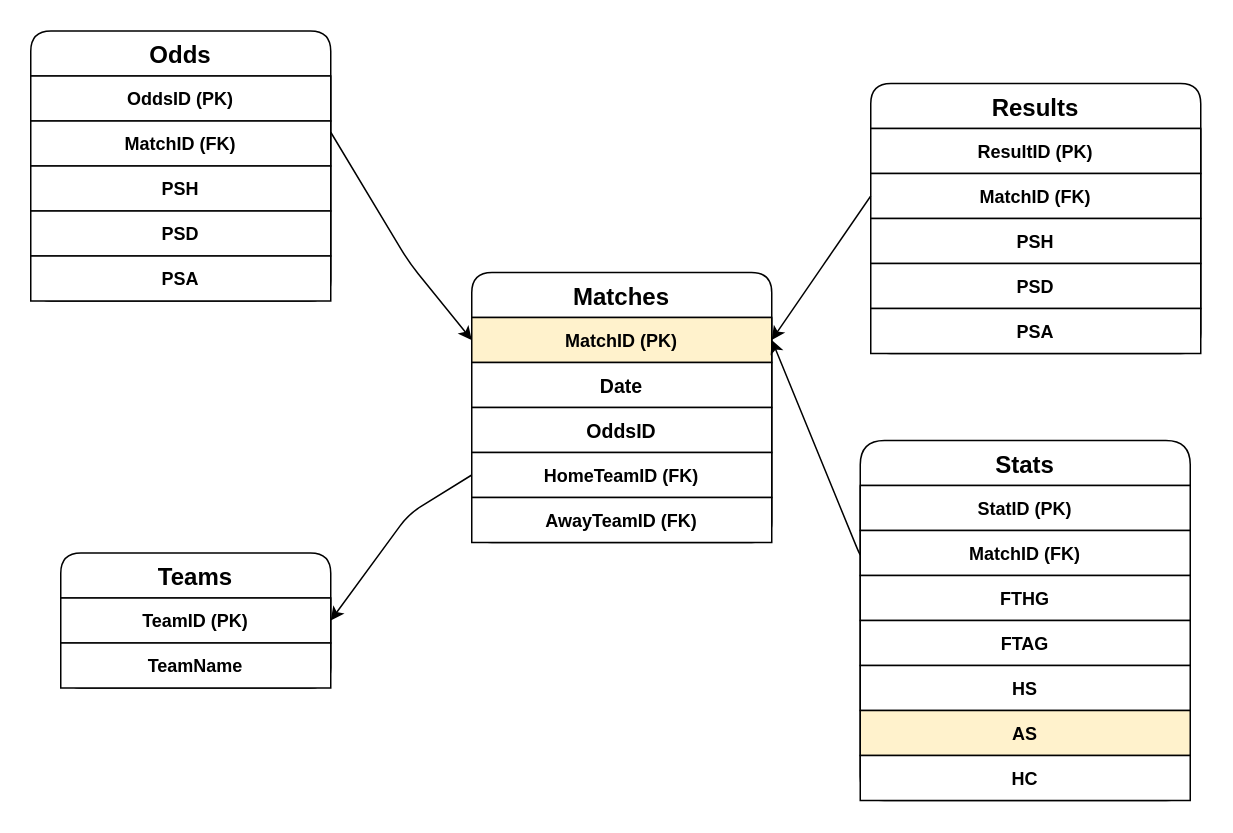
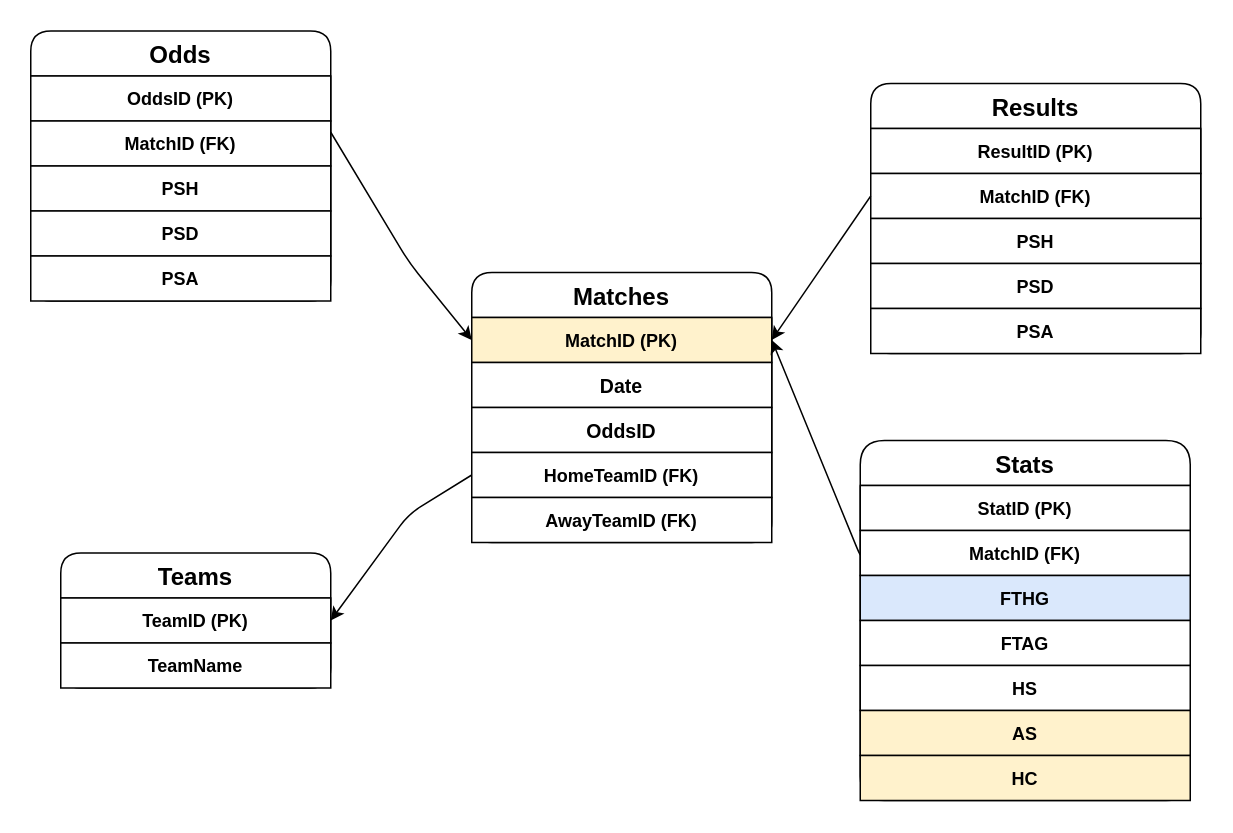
- <mxCell id="14" value="FTHG" style="fontStyle=1" parent="11" vertex="1"><mxGeometry y="90" width="220" height="30" as="geometry" /></mxCell>
+ <mxCell id="14" value="FTHG" style="fontStyle=1;fillColor=#dae8fc;" parent="11" vertex="1"><mxGeometry y="90" width="220" height="30" as="geometry" /></mxCell>
- <mxCell id="18" value="HC" style="rounded=0;fontStyle=1" parent="11" vertex="1"><mxGeometry y="210" width="220" height="30" as="geometry" /></mxCell>
+ <mxCell id="18" value="HC" style="rounded=0;fontStyle=1;fillColor=#fff2cc;" parent="11" vertex="1"><mxGeometry y="210" width="220" height="30" as="geometry" /></mxCell>
